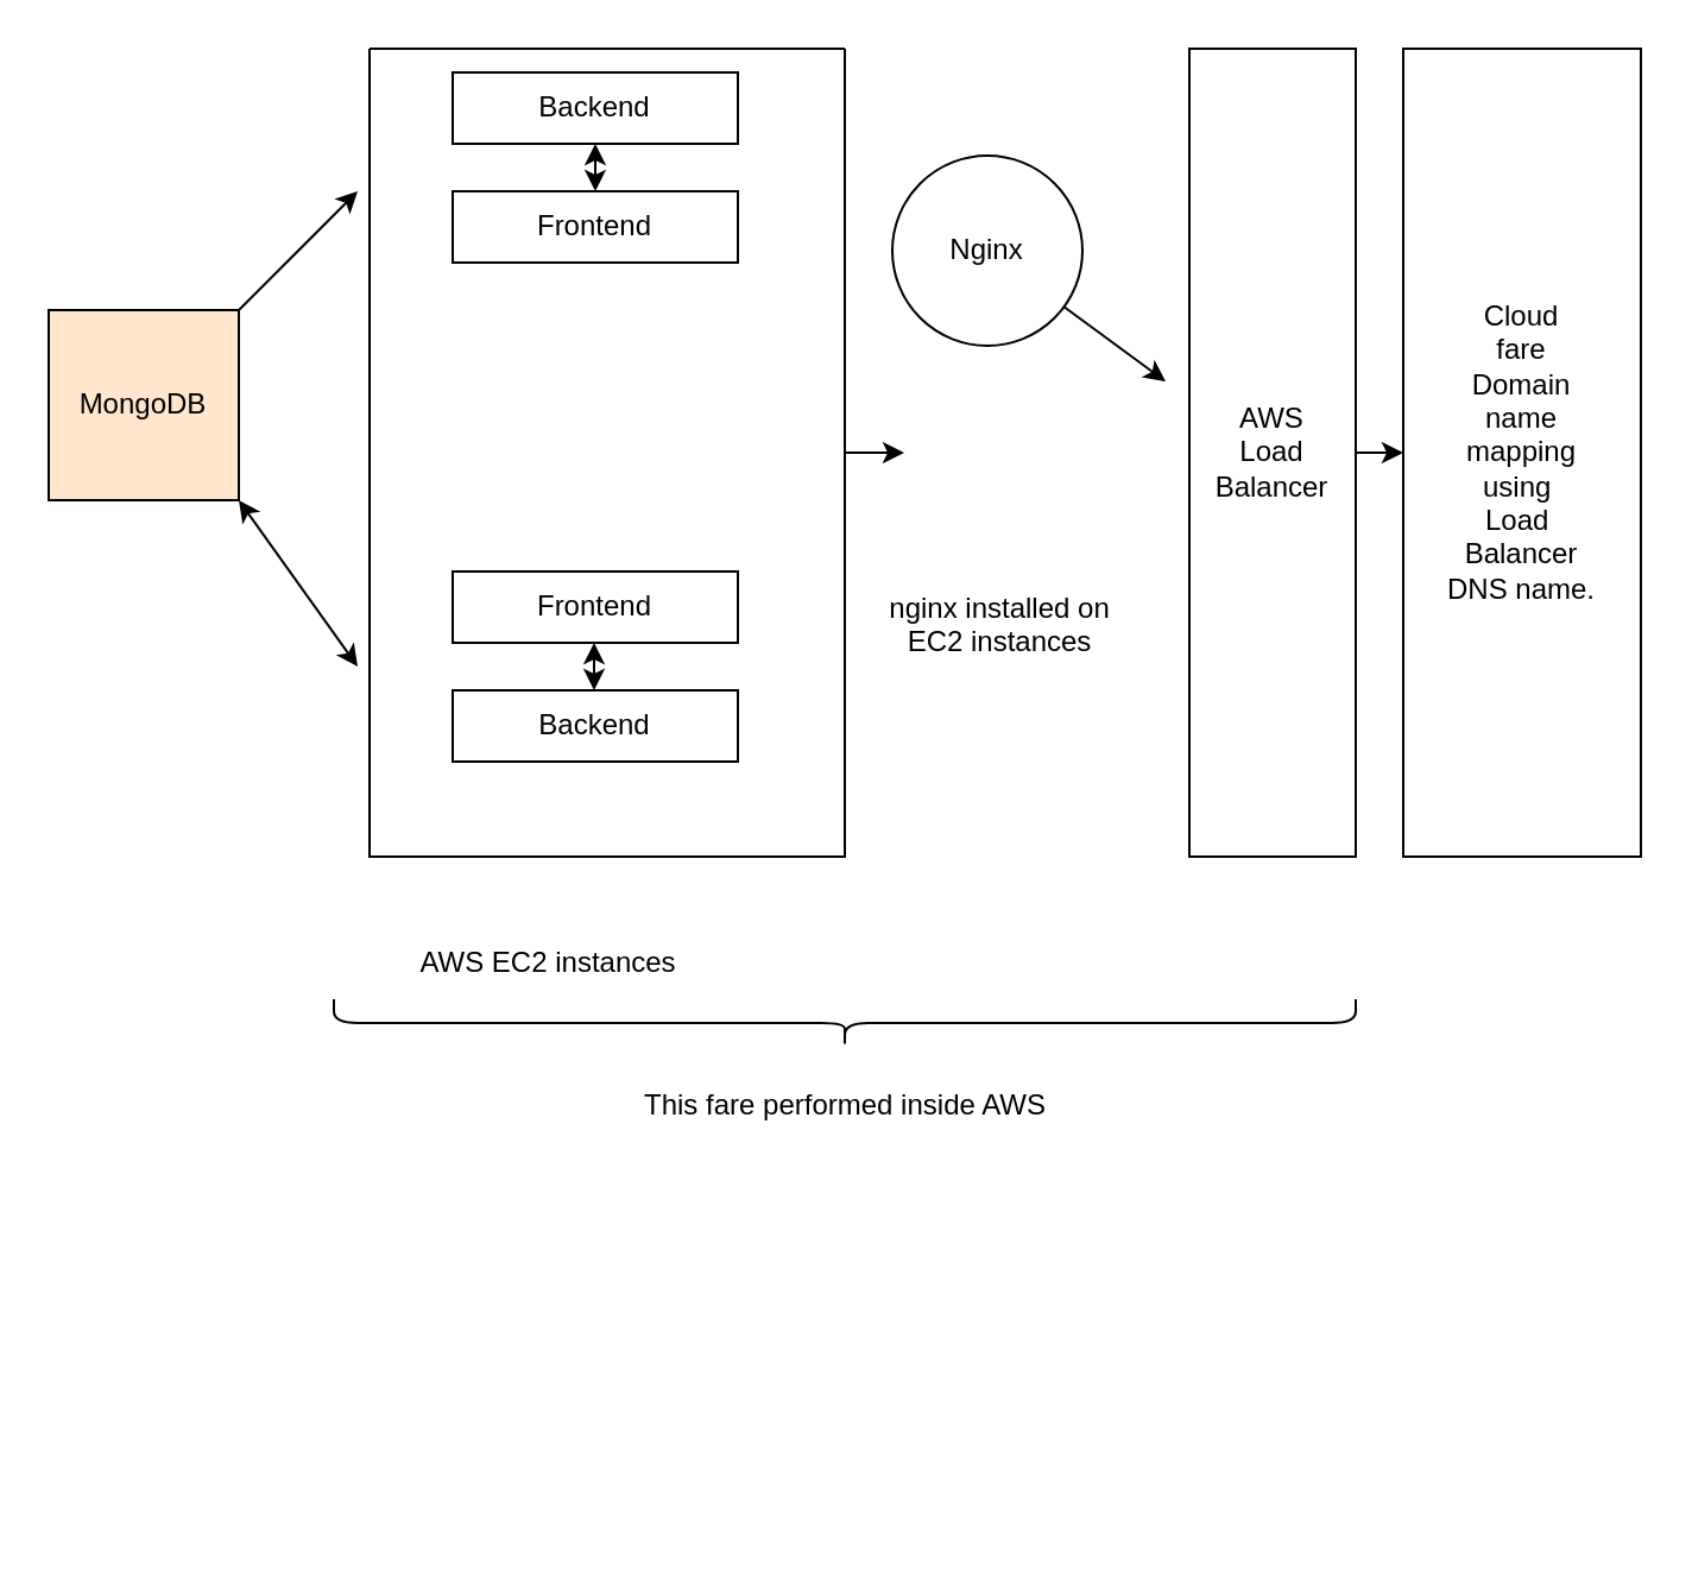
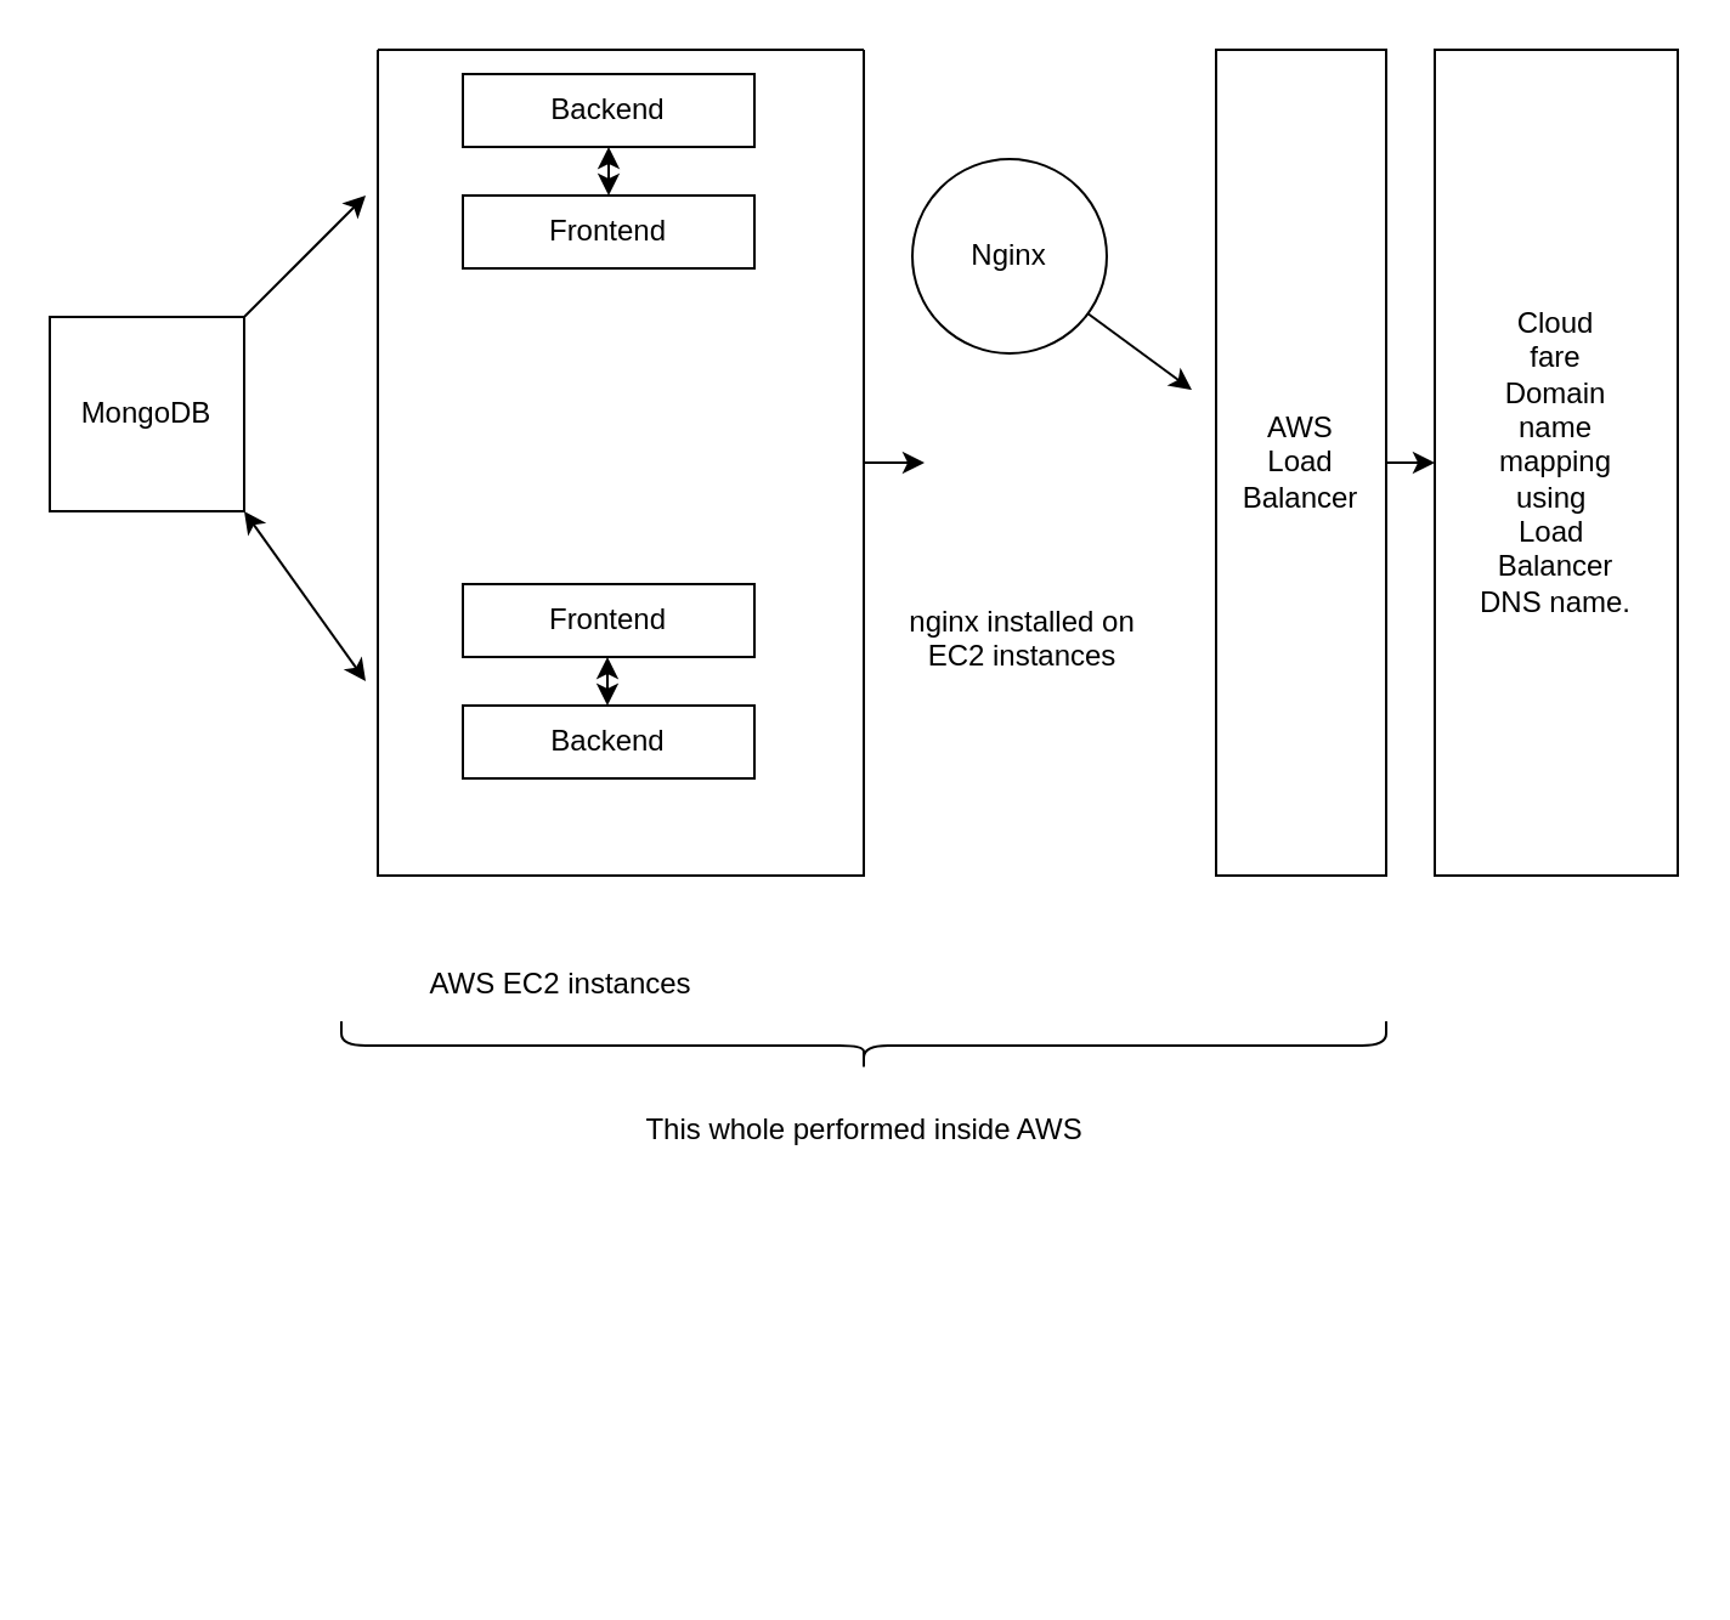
- <mxCell id="2" value="MongoDB" style="whiteSpace=wrap;html=1;aspect=fixed;fillColor=#ffe6cc;" vertex="1" parent="1"><mxGeometry x="20" y="130" width="80" height="80" as="geometry" /></mxCell>
+ <mxCell id="2" value="MongoDB" style="whiteSpace=wrap;html=1;aspect=fixed;" vertex="1" parent="1"><mxGeometry x="20" y="130" width="80" height="80" as="geometry" /></mxCell>
- <mxCell id="24" value="This fare performed inside AWS" style="text;html=1;align=center;verticalAlign=middle;resizable=0;points=[];autosize=1;strokeColor=none;fillColor=none;" vertex="1" parent="1"><mxGeometry x="255" y="450" width="200" height="30" as="geometry" /></mxCell>
+ <mxCell id="24" value="This whole performed inside AWS" style="text;html=1;align=center;verticalAlign=middle;resizable=0;points=[];autosize=1;strokeColor=none;fillColor=none;" vertex="1" parent="1"><mxGeometry x="255" y="450" width="200" height="30" as="geometry" /></mxCell>
